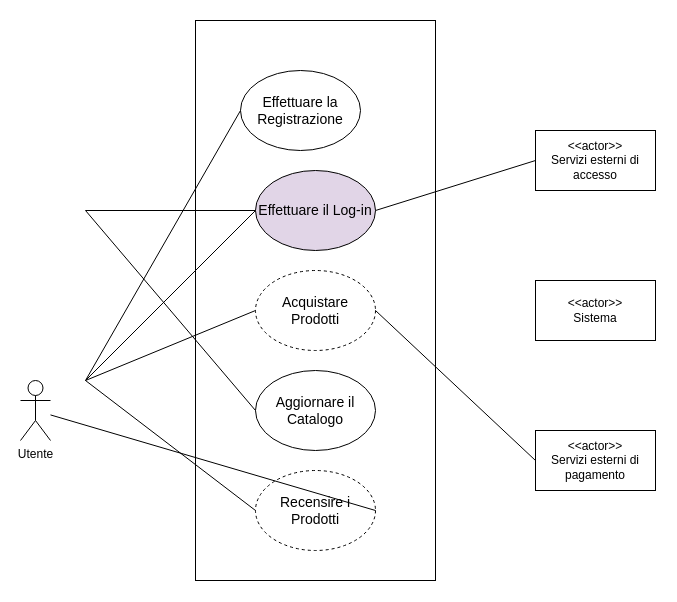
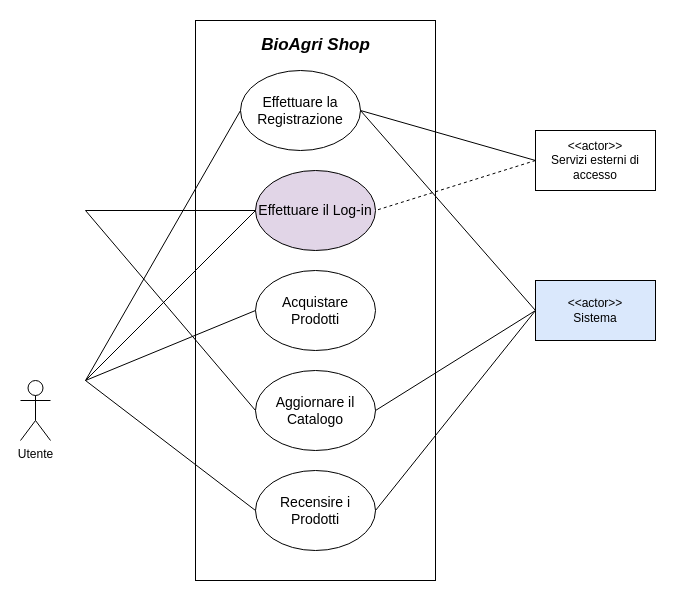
+ <mxCell id="6" value="BioAgri Shop" style="text;html=1;align=center;verticalAlign=middle;resizable=0;points=[];autosize=1;fontSize=17;fontStyle=3" parent="1" vertex="1"><mxGeometry x="255" y="30" width="120" height="30" as="geometry" /></mxCell>
+ <mxCell id="20" value="" style="endArrow=none;html=1;exitX=0;exitY=0.5;exitDx=0;exitDy=0;entryX=1;entryY=0.5;entryDx=0;entryDy=0;" edge="1" parent="1" source="18" target="19"><mxGeometry width="50" height="50" relative="1" as="geometry"><mxPoint x="495" y="80" as="sourcePoint" /><mxPoint x="545" y="30" as="targetPoint" /></mxGeometry></mxCell>
- <mxCell id="24" value="" style="endArrow=none;html=1;strokeWidth=1;exitX=0;exitY=0.5;exitDx=0;exitDy=0;entryX=1;entryY=0.5;entryDx=0;entryDy=0;" edge="1" parent="1" source="18" target="7"><mxGeometry width="50" height="50" relative="1" as="geometry"><mxPoint x="505" y="40" as="sourcePoint" /><mxPoint x="555" y="-10" as="targetPoint" /></mxGeometry></mxCell>
+ <mxCell id="24" value="" style="endArrow=none;html=1;strokeWidth=1;exitX=0;exitY=0.5;exitDx=0;exitDy=0;entryX=1;entryY=0.5;entryDx=0;entryDy=0;dashed=1;" edge="1" parent="1" source="18" target="7"><mxGeometry width="50" height="50" relative="1" as="geometry"><mxPoint x="505" y="40" as="sourcePoint" /><mxPoint x="555" y="-10" as="targetPoint" /></mxGeometry></mxCell>
+ <mxCell id="23" value="" style="endArrow=none;html=1;strokeWidth=1;exitX=0;exitY=0.5;exitDx=0;exitDy=0;entryX=1;entryY=0.5;entryDx=0;entryDy=0;" edge="1" parent="1" source="3" target="19"><mxGeometry width="50" height="50" relative="1" as="geometry"><mxPoint x="535" y="60" as="sourcePoint" /><mxPoint x="585" y="10" as="targetPoint" /></mxGeometry></mxCell>
- <mxCell id="8" value="Acquistare Prodotti" style="ellipse;whiteSpace=wrap;html=1;fontSize=14;dashed=1;" parent="1" vertex="1"><mxGeometry x="255" y="270" width="120" height="80" as="geometry" /></mxCell>
+ <mxCell id="8" value="Acquistare Prodotti" style="ellipse;whiteSpace=wrap;html=1;fontSize=14;" parent="1" vertex="1"><mxGeometry x="255" y="270" width="120" height="80" as="geometry" /></mxCell>
- <mxCell id="3" value="&amp;lt;&amp;lt;actor&amp;gt;&amp;gt;&lt;br&gt;Sistema" style="rounded=0;whiteSpace=wrap;html=1;" parent="1" vertex="1"><mxGeometry x="535" y="280" width="120" height="60" as="geometry" /></mxCell>
+ <mxCell id="3" value="&amp;lt;&amp;lt;actor&amp;gt;&amp;gt;&lt;br&gt;Sistema" style="rounded=0;whiteSpace=wrap;html=1;fillColor=#dae8fc;" parent="1" vertex="1"><mxGeometry x="535" y="280" width="120" height="60" as="geometry" /></mxCell>
+ <mxCell id="17" value="" style="endArrow=none;html=1;fontSize=17;entryX=0;entryY=0.5;entryDx=0;entryDy=0;exitX=1;exitY=0.5;exitDx=0;exitDy=0;" parent="1" source="9" target="3" edge="1"><mxGeometry width="50" height="50" relative="1" as="geometry"><mxPoint x="495" y="550" as="sourcePoint" /><mxPoint x="545" y="500" as="targetPoint" /></mxGeometry></mxCell>
- <mxCell id="12" value="" style="endArrow=none;html=1;fontSize=17;entryX=0;entryY=0.5;entryDx=0;entryDy=0;exitX=1;exitY=0.5;exitDx=0;exitDy=0;" parent="1" source="8" target="4" edge="1"><mxGeometry width="50" height="50" relative="1" as="geometry"><mxPoint x="305" y="390" as="sourcePoint" /><mxPoint x="355" y="340" as="targetPoint" /></mxGeometry></mxCell>
- <mxCell id="4" value="&amp;lt;&amp;lt;actor&amp;gt;&amp;gt;&lt;br&gt;Servizi esterni di pagamento" style="rounded=0;whiteSpace=wrap;html=1;" parent="1" vertex="1"><mxGeometry x="535" y="430" width="120" height="60" as="geometry" /></mxCell>
- <mxCell id="16" value="" style="endArrow=none;html=1;fontSize=17;exitX=1;exitY=0.5;exitDx=0;exitDy=0;" parent="1" source="10" target="2" edge="1"><mxGeometry width="50" height="50" relative="1" as="geometry"><mxPoint x="505" y="530" as="sourcePoint" /><mxPoint x="555" y="480" as="targetPoint" /></mxGeometry></mxCell>
+ <mxCell id="16" value="" style="endArrow=none;html=1;fontSize=17;entryX=0;entryY=0.5;entryDx=0;entryDy=0;exitX=1;exitY=0.5;exitDx=0;exitDy=0;" parent="1" source="10" target="3" edge="1"><mxGeometry width="50" height="50" relative="1" as="geometry"><mxPoint x="505" y="530" as="sourcePoint" /><mxPoint x="555" y="480" as="targetPoint" /></mxGeometry></mxCell>
- <mxCell id="10" value="Recensire i Prodotti" style="ellipse;whiteSpace=wrap;html=1;fontSize=14;dashed=1;" parent="1" vertex="1"><mxGeometry x="255" y="470" width="120" height="80" as="geometry" /></mxCell>
+ <mxCell id="10" value="Recensire i Prodotti" style="ellipse;whiteSpace=wrap;html=1;fontSize=14;" parent="1" vertex="1"><mxGeometry x="255" y="470" width="120" height="80" as="geometry" /></mxCell>
